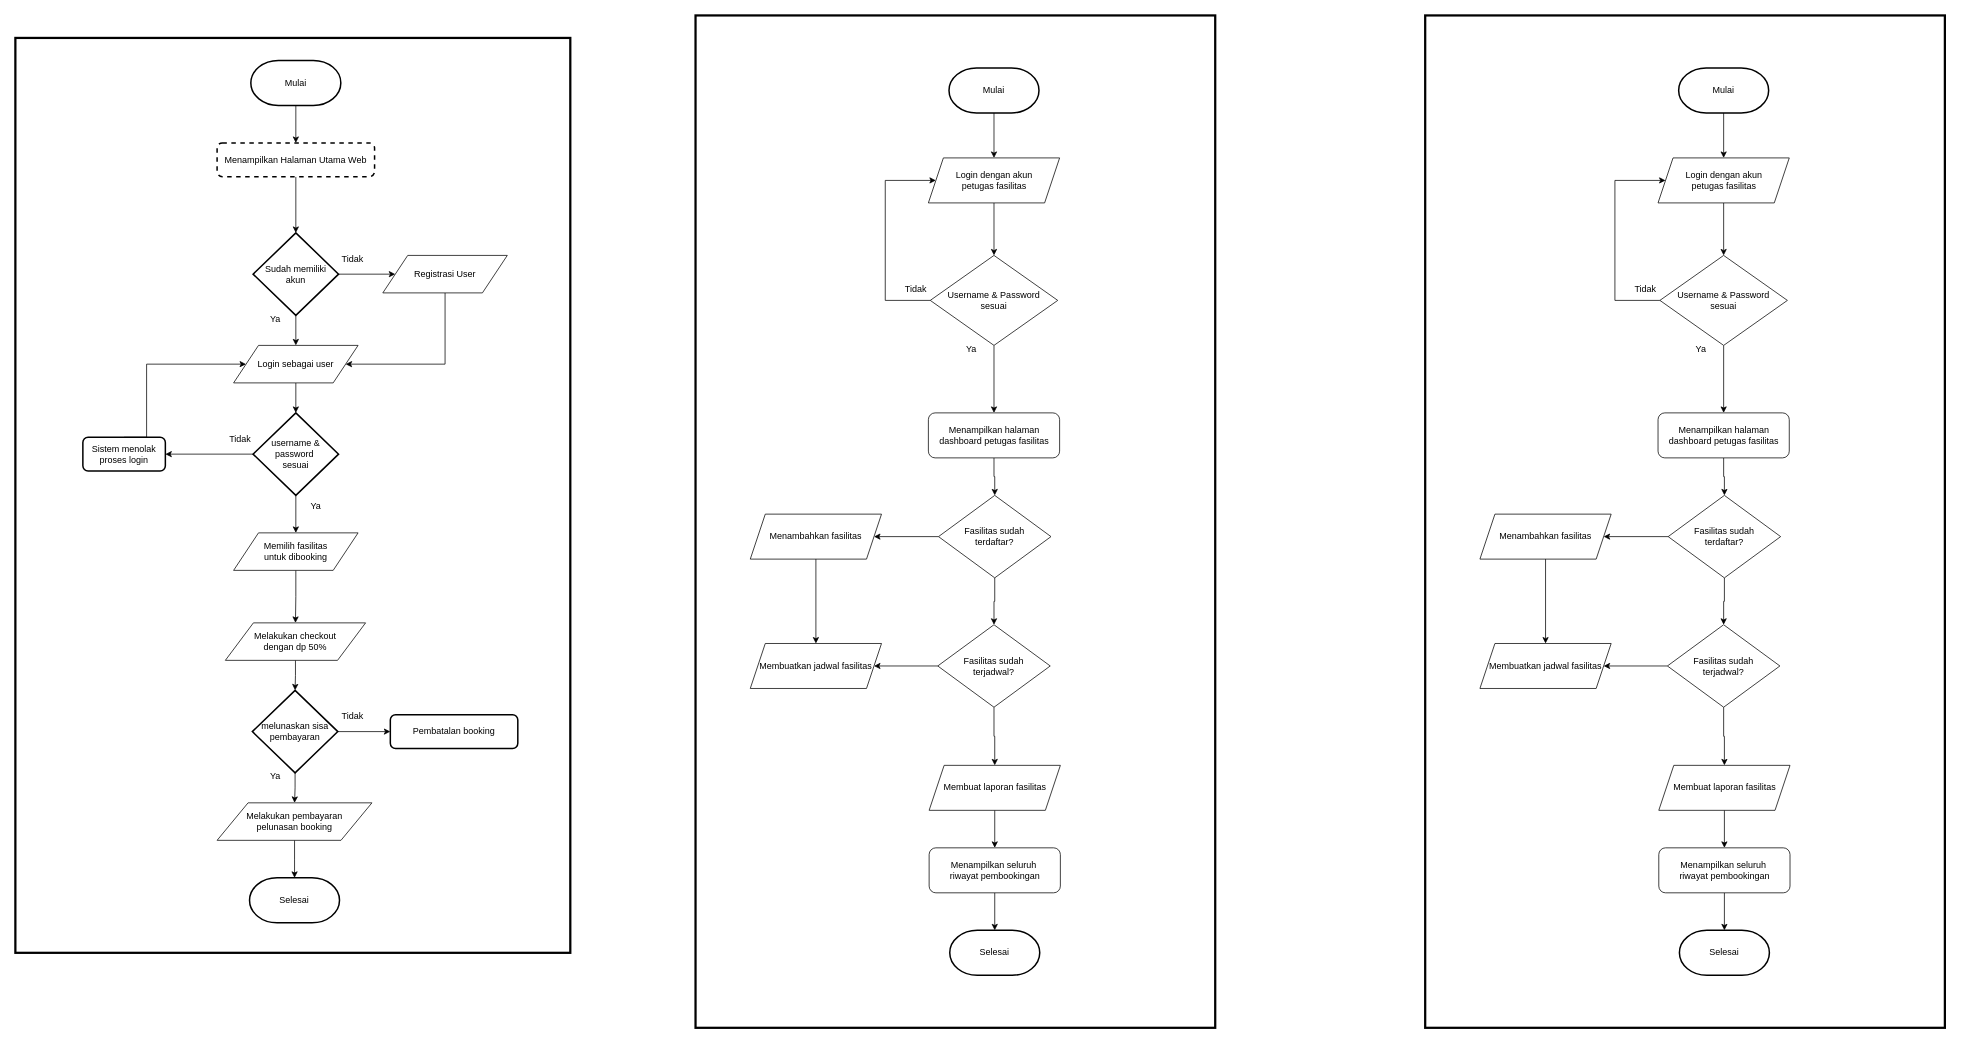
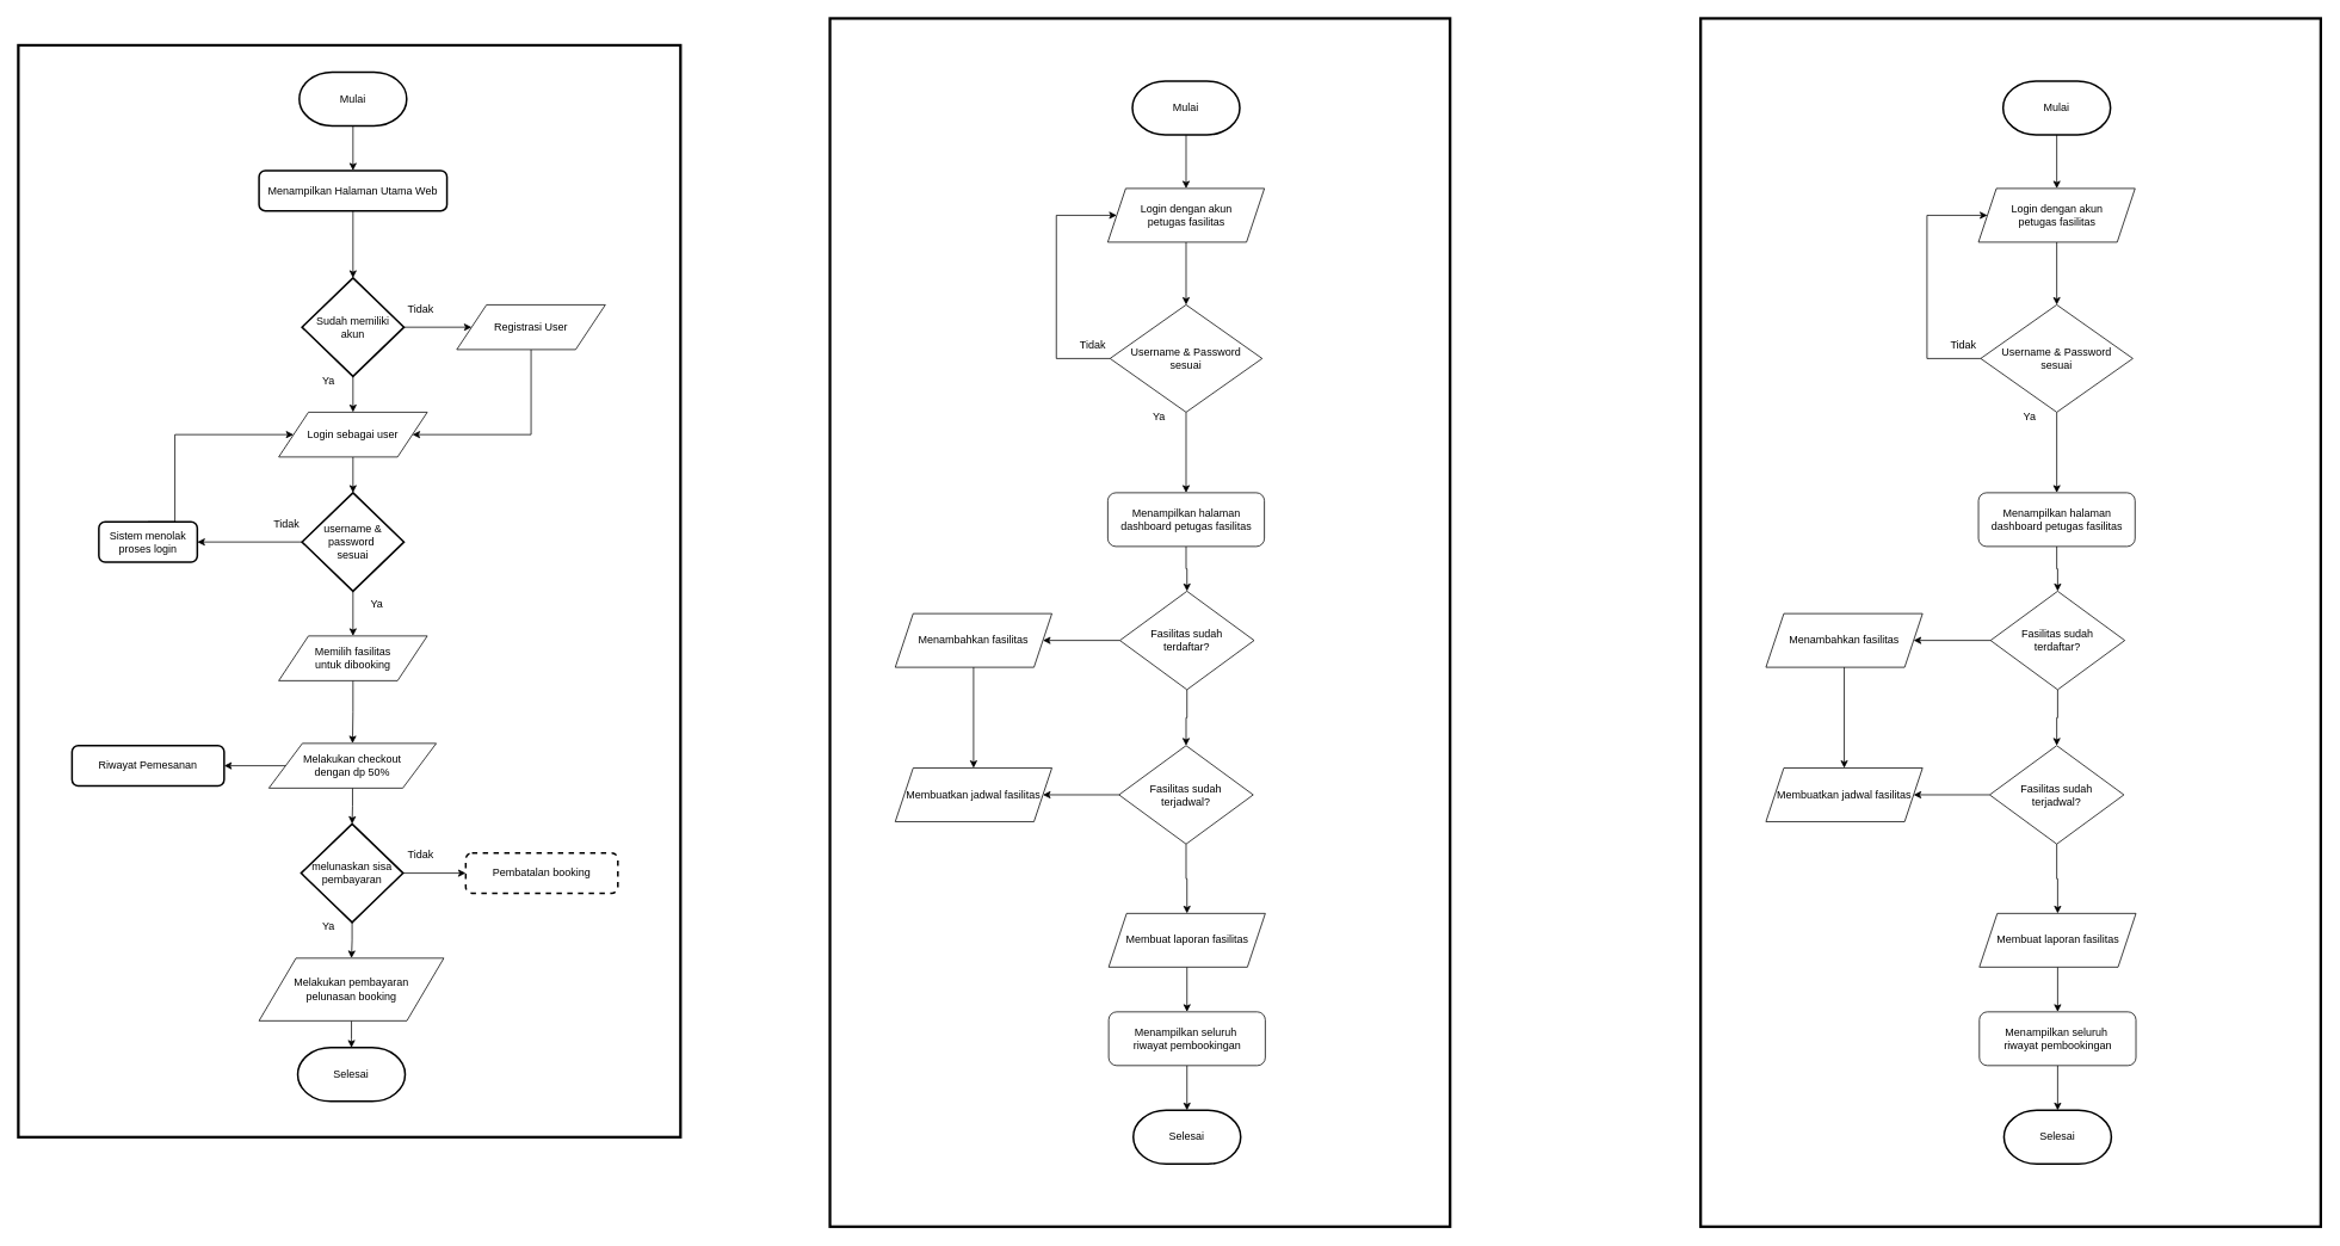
- <mxCell id="26" value="Menampilkan Halaman Utama Web" style="rounded=1;whiteSpace=wrap;html=1;absoluteArcSize=1;arcSize=14;strokeWidth=2;dashed=1;" parent="1" vertex="1"><mxGeometry x="289" y="190" width="210" height="45" as="geometry" /></mxCell>
+ <mxCell id="26" value="Menampilkan Halaman Utama Web" style="rounded=1;whiteSpace=wrap;html=1;absoluteArcSize=1;arcSize=14;strokeWidth=2;" parent="1" vertex="1"><mxGeometry x="289" y="190" width="210" height="45" as="geometry" /></mxCell>
+ <mxCell id="27" value="Riwayat Pemesanan" style="rounded=1;whiteSpace=wrap;html=1;absoluteArcSize=1;arcSize=14;strokeWidth=2;" parent="1" vertex="1"><mxGeometry x="80" y="832.5" width="170" height="45" as="geometry" /></mxCell>
+ <mxCell id="19" value="" style="edgeStyle=orthogonalEdgeStyle;rounded=0;orthogonalLoop=1;jettySize=auto;html=1;" parent="1" source="21" target="27" edge="1"><mxGeometry relative="1" as="geometry" /></mxCell>
- <mxCell id="33" value="Pembatalan booking" style="rounded=1;whiteSpace=wrap;html=1;absoluteArcSize=1;arcSize=14;strokeWidth=2;" parent="1" vertex="1"><mxGeometry x="520" y="952.5" width="170" height="45" as="geometry" /></mxCell>
+ <mxCell id="33" value="Pembatalan booking" style="rounded=1;whiteSpace=wrap;html=1;absoluteArcSize=1;arcSize=14;strokeWidth=2;dashed=1;" parent="1" vertex="1"><mxGeometry x="520" y="952.5" width="170" height="45" as="geometry" /></mxCell>
- <mxCell id="32" value="Melakukan pembayaran&lt;div&gt;pelunasan booking&lt;/div&gt;" style="shape=parallelogram;perimeter=parallelogramPerimeter;whiteSpace=wrap;html=1;dashed=0;" parent="1" vertex="1"><mxGeometry x="289" y="1070" width="206.5" height="50" as="geometry" /></mxCell>
+ <mxCell id="32" value="Melakukan pembayaran&lt;div&gt;pelunasan booking&lt;/div&gt;" style="shape=parallelogram;perimeter=parallelogramPerimeter;whiteSpace=wrap;html=1;dashed=0;" parent="1" vertex="1"><mxGeometry x="289" y="1070" width="206.5" height="70" as="geometry" /></mxCell>
